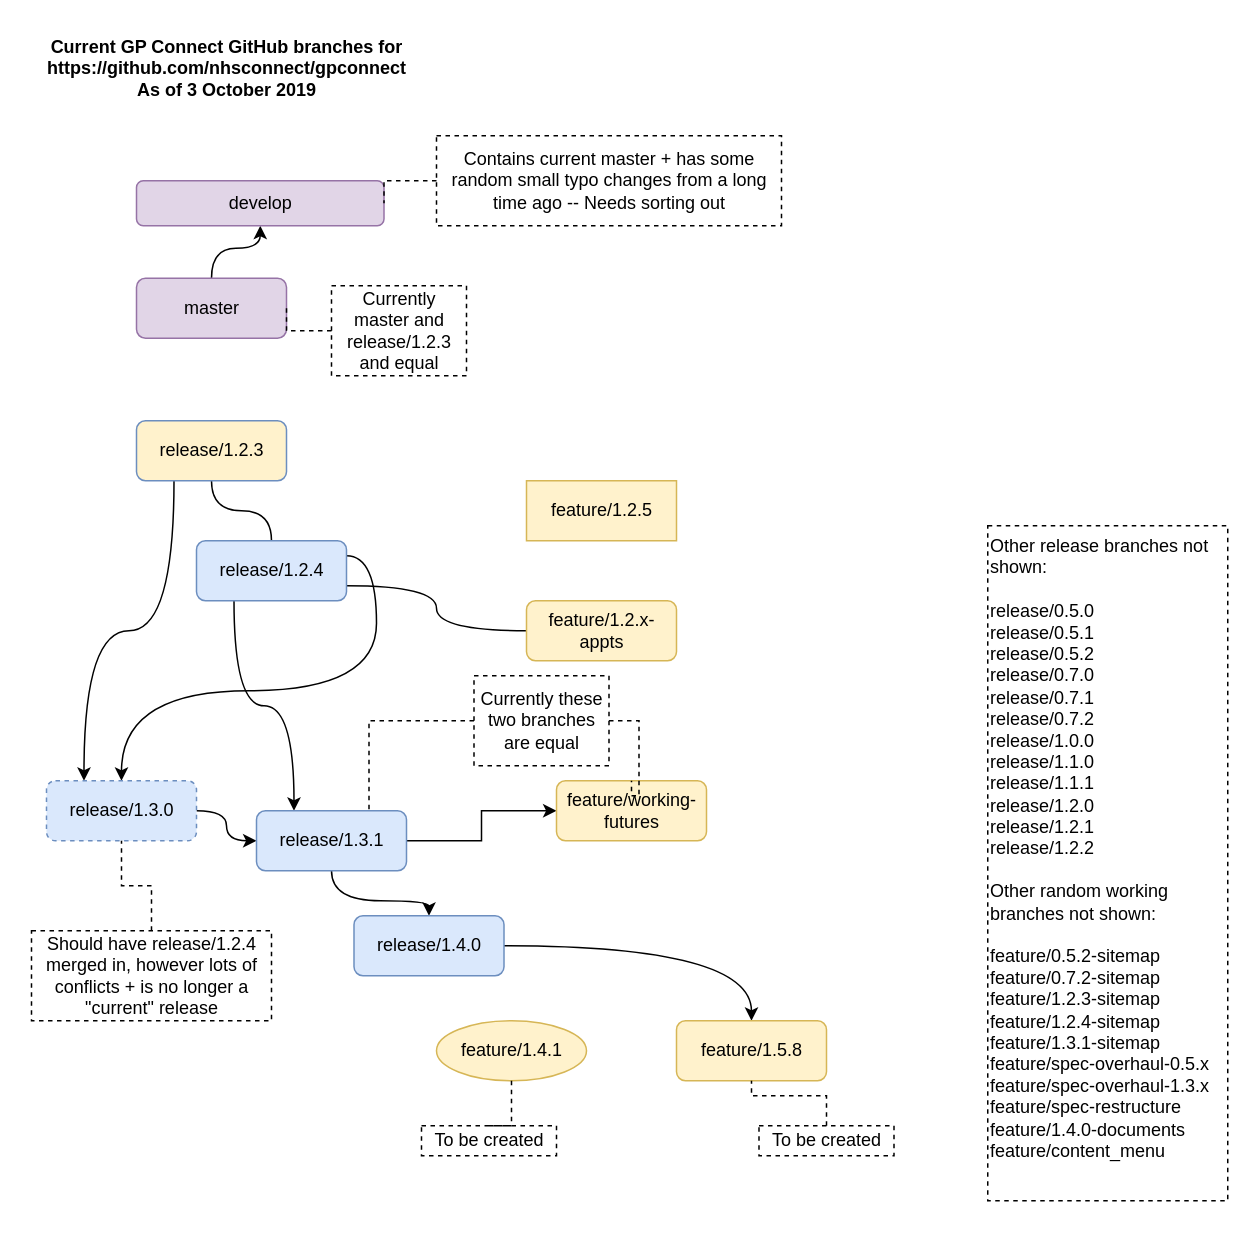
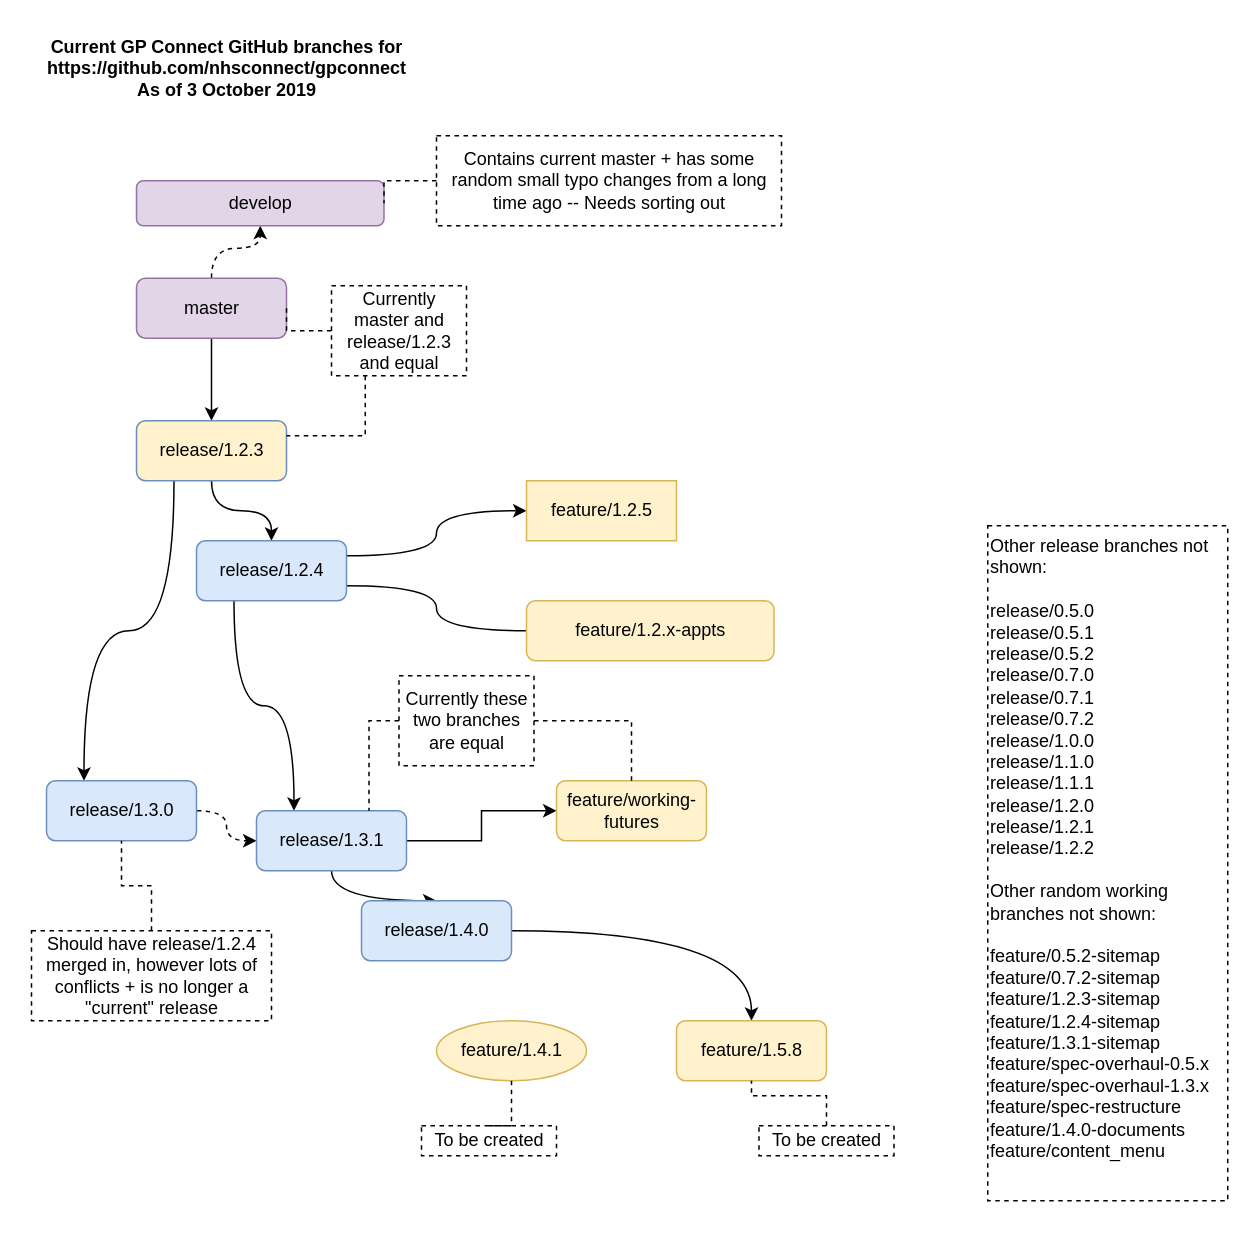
- <mxCell id="3" style="edgeStyle=orthogonalEdgeStyle;curved=1;orthogonalLoop=1;jettySize=auto;html=1;exitX=0.5;exitY=0;exitDx=0;exitDy=0;entryX=0.5;entryY=1;entryDx=0;entryDy=0;" edge="1" parent="1" source="4" target="14"><mxGeometry relative="1" as="geometry" /></mxCell>
+ <mxCell id="3" style="edgeStyle=orthogonalEdgeStyle;curved=1;orthogonalLoop=1;jettySize=auto;html=1;exitX=0.5;exitY=0;exitDx=0;exitDy=0;entryX=0.5;entryY=1;entryDx=0;entryDy=0;dashed=1;" edge="1" parent="1" source="4" target="14"><mxGeometry relative="1" as="geometry" /></mxCell>
+ <mxCell id="2" style="edgeStyle=orthogonalEdgeStyle;orthogonalLoop=1;jettySize=auto;html=1;exitX=0.5;exitY=1;exitDx=0;exitDy=0;entryX=0.5;entryY=0;entryDx=0;entryDy=0;curved=1;" edge="1" parent="1" source="4" target="7"><mxGeometry relative="1" as="geometry" /></mxCell>
+ <mxCell id="16" style="edgeStyle=orthogonalEdgeStyle;rounded=0;orthogonalLoop=1;jettySize=auto;html=1;exitX=0.25;exitY=1;exitDx=0;exitDy=0;entryX=1;entryY=0.25;entryDx=0;entryDy=0;dashed=1;endArrow=none;endFill=0;" edge="1" parent="1" source="17" target="7"><mxGeometry relative="1" as="geometry" /></mxCell>
- <mxCell id="5" style="edgeStyle=orthogonalEdgeStyle;curved=1;orthogonalLoop=1;jettySize=auto;html=1;exitX=0.5;exitY=1;exitDx=0;exitDy=0;entryX=0.5;entryY=0;entryDx=0;entryDy=0;endArrow=none;" edge="1" parent="1" source="7" target="11"><mxGeometry relative="1" as="geometry" /></mxCell>
+ <mxCell id="5" style="edgeStyle=orthogonalEdgeStyle;curved=1;orthogonalLoop=1;jettySize=auto;html=1;exitX=0.5;exitY=1;exitDx=0;exitDy=0;entryX=0.5;entryY=0;entryDx=0;entryDy=0;" edge="1" parent="1" source="7" target="11"><mxGeometry relative="1" as="geometry" /></mxCell>
- <mxCell id="12" value="feature/1.2.x-appts" style="rounded=1;whiteSpace=wrap;html=1;fillColor=#fff2cc;strokeColor=#d6b656;" vertex="1" parent="1"><mxGeometry x="350.5" y="400" width="100" height="40" as="geometry" /></mxCell>
+ <mxCell id="12" value="feature/1.2.x-appts" style="rounded=1;whiteSpace=wrap;html=1;fillColor=#fff2cc;strokeColor=#d6b656;" vertex="1" parent="1"><mxGeometry x="350.5" y="400" width="165" height="40" as="geometry" /></mxCell>
- <mxCell id="9" style="edgeStyle=orthogonalEdgeStyle;curved=1;orthogonalLoop=1;jettySize=auto;html=1;exitX=1;exitY=0.25;exitDx=0;exitDy=0;endArrow=classic;endFill=1;" edge="1" parent="1" source="11" target="21"><mxGeometry relative="1" as="geometry" /></mxCell>
+ <mxCell id="9" style="edgeStyle=orthogonalEdgeStyle;curved=1;orthogonalLoop=1;jettySize=auto;html=1;exitX=1;exitY=0.25;exitDx=0;exitDy=0;entryX=0;entryY=0.5;entryDx=0;entryDy=0;endArrow=classic;endFill=1;" edge="1" parent="1" source="11" target="13"><mxGeometry relative="1" as="geometry" /></mxCell>
- <mxCell id="30" value="Currently these two branches are equal" style="text;html=1;strokeColor=#000000;fillColor=none;align=center;verticalAlign=middle;whiteSpace=wrap;rounded=0;dashed=1;" vertex="1" parent="1"><mxGeometry x="315.5" y="450" width="90" height="60" as="geometry" /></mxCell>
+ <mxCell id="30" value="Currently these two branches are equal" style="text;html=1;strokeColor=#000000;fillColor=none;align=center;verticalAlign=middle;whiteSpace=wrap;rounded=0;dashed=1;" vertex="1" parent="1"><mxGeometry x="265.5" y="450" width="90" height="60" as="geometry" /></mxCell>
- <mxCell id="21" value="release/1.3.0" style="rounded=1;whiteSpace=wrap;html=1;fillColor=#dae8fc;strokeColor=#6c8ebf;dashed=1;" vertex="1" parent="1"><mxGeometry x="30.5" y="520" width="100" height="40" as="geometry" /></mxCell>
+ <mxCell id="21" value="release/1.3.0" style="rounded=1;whiteSpace=wrap;html=1;fillColor=#dae8fc;strokeColor=#6c8ebf;" vertex="1" parent="1"><mxGeometry x="30.5" y="520" width="100" height="40" as="geometry" /></mxCell>
- <mxCell id="20" style="edgeStyle=orthogonalEdgeStyle;curved=1;orthogonalLoop=1;jettySize=auto;html=1;exitX=1;exitY=0.5;exitDx=0;exitDy=0;entryX=0;entryY=0.5;entryDx=0;entryDy=0;endArrow=classic;endFill=1;" edge="1" parent="1" source="21" target="24"><mxGeometry relative="1" as="geometry" /></mxCell>
+ <mxCell id="20" style="edgeStyle=orthogonalEdgeStyle;curved=1;orthogonalLoop=1;jettySize=auto;html=1;exitX=1;exitY=0.5;exitDx=0;exitDy=0;entryX=0;entryY=0.5;entryDx=0;entryDy=0;endArrow=classic;endFill=1;dashed=1;" edge="1" parent="1" source="21" target="24"><mxGeometry relative="1" as="geometry" /></mxCell>
- <mxCell id="32" value="release/1.4.0" style="rounded=1;whiteSpace=wrap;html=1;fillColor=#dae8fc;strokeColor=#6c8ebf;" vertex="1" parent="1"><mxGeometry x="235.5" y="610" width="100" height="40" as="geometry" /></mxCell>
+ <mxCell id="32" value="release/1.4.0" style="rounded=1;whiteSpace=wrap;html=1;fillColor=#dae8fc;strokeColor=#6c8ebf;" vertex="1" parent="1"><mxGeometry x="240.5" y="600" width="100" height="40" as="geometry" /></mxCell>
